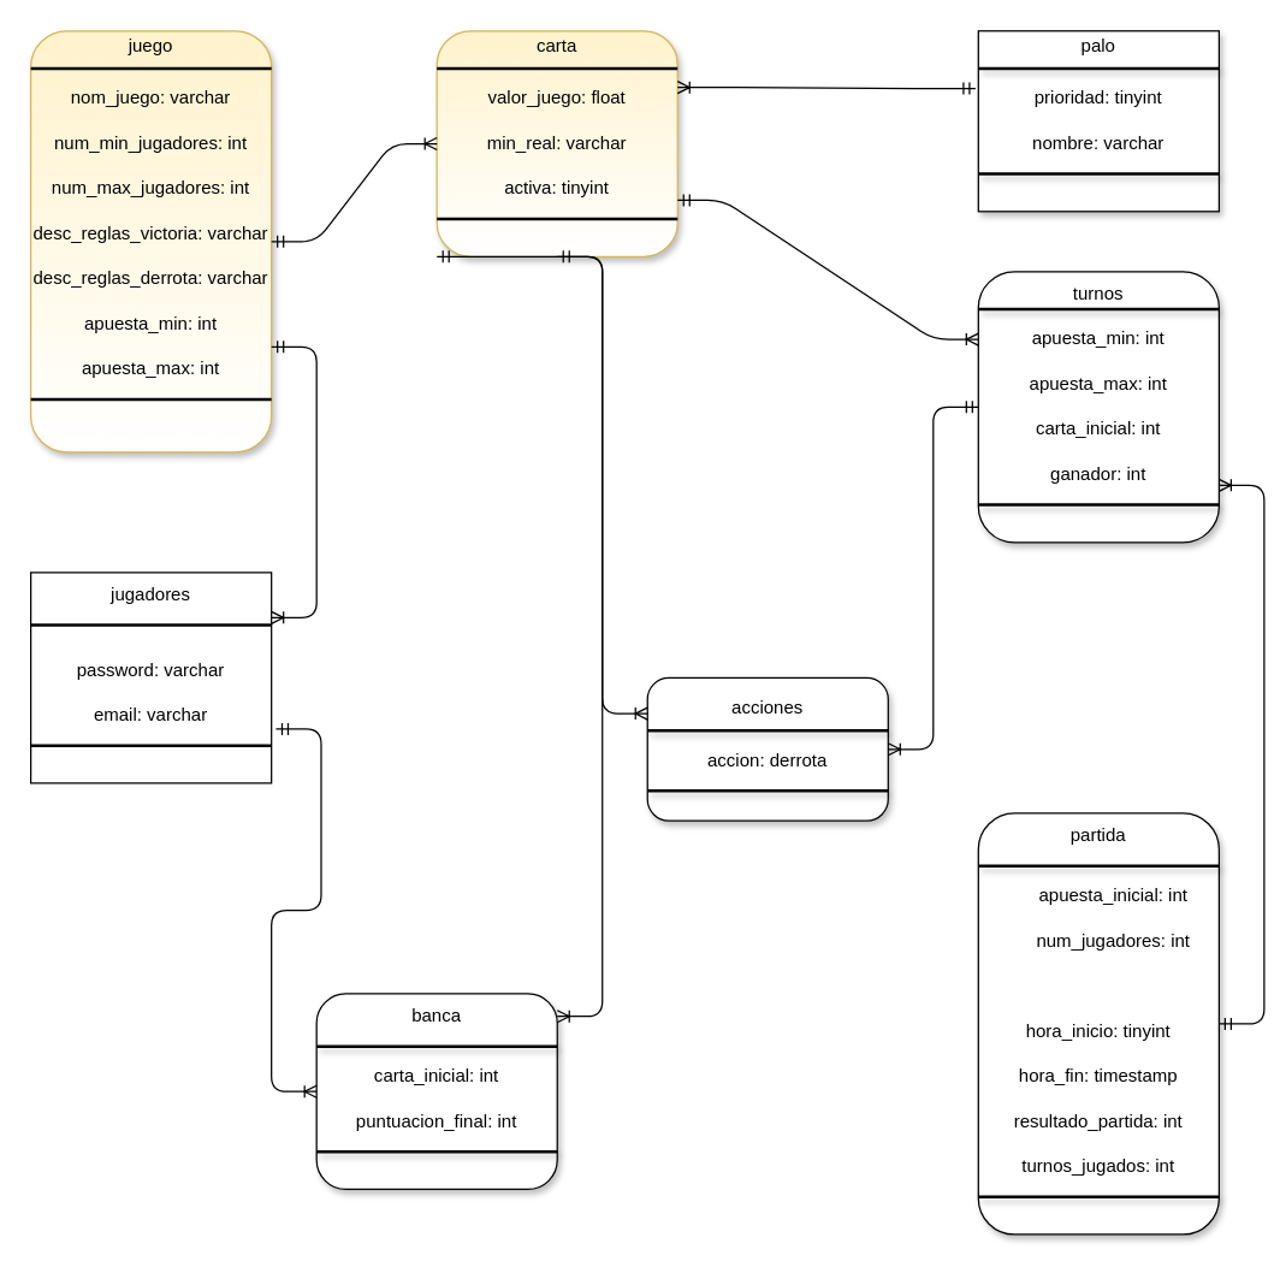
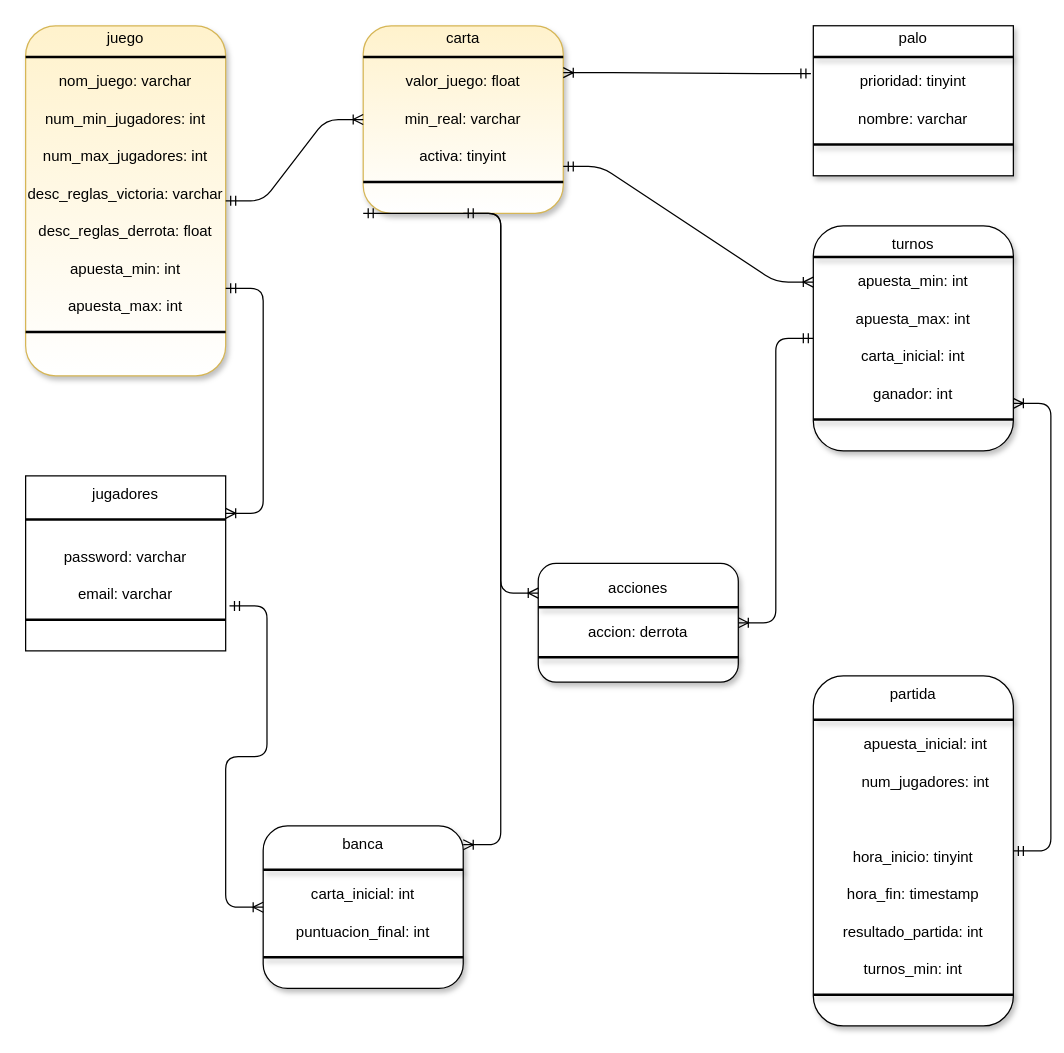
- <mxCell id="9" value="desc_reglas_derrota: varchar" style="text;html=1;strokeColor=none;fillColor=none;align=center;verticalAlign=middle;whiteSpace=wrap;rounded=0;" vertex="1" parent="1"><mxGeometry x="20" y="170" width="160" height="30" as="geometry" /></mxCell>
+ <mxCell id="9" value="desc_reglas_derrota: float" style="text;html=1;strokeColor=none;fillColor=none;align=center;verticalAlign=middle;whiteSpace=wrap;rounded=0;" vertex="1" parent="1"><mxGeometry x="20" y="170" width="160" height="30" as="geometry" /></mxCell>
- <mxCell id="68" value="turnos_jugados: int" style="text;html=1;strokeColor=none;fillColor=none;align=center;verticalAlign=middle;whiteSpace=wrap;rounded=0;shadow=1;glass=0;sketch=0;" vertex="1" parent="1"><mxGeometry x="650" y="760" width="160" height="30" as="geometry" /></mxCell>
+ <mxCell id="68" value="turnos_min: int" style="text;html=1;strokeColor=none;fillColor=none;align=center;verticalAlign=middle;whiteSpace=wrap;rounded=0;shadow=1;glass=0;sketch=0;" vertex="1" parent="1"><mxGeometry x="650" y="760" width="160" height="30" as="geometry" /></mxCell>
